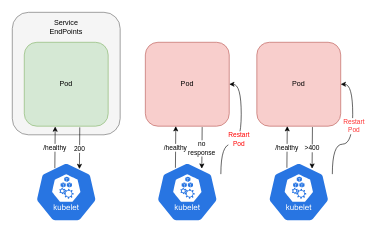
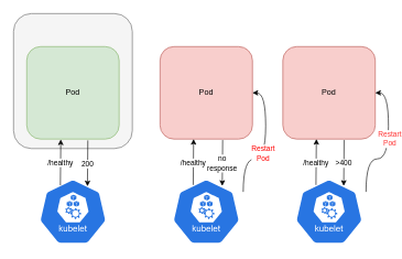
- <mxCell id="25" value="Service&lt;br&gt;EndPoints" style="text;html=1;strokeColor=none;fillColor=none;align=center;verticalAlign=middle;whiteSpace=wrap;rounded=0;" vertex="1" parent="1"><mxGeometry x="80" y="30" width="60" height="30" as="geometry" /></mxCell>
